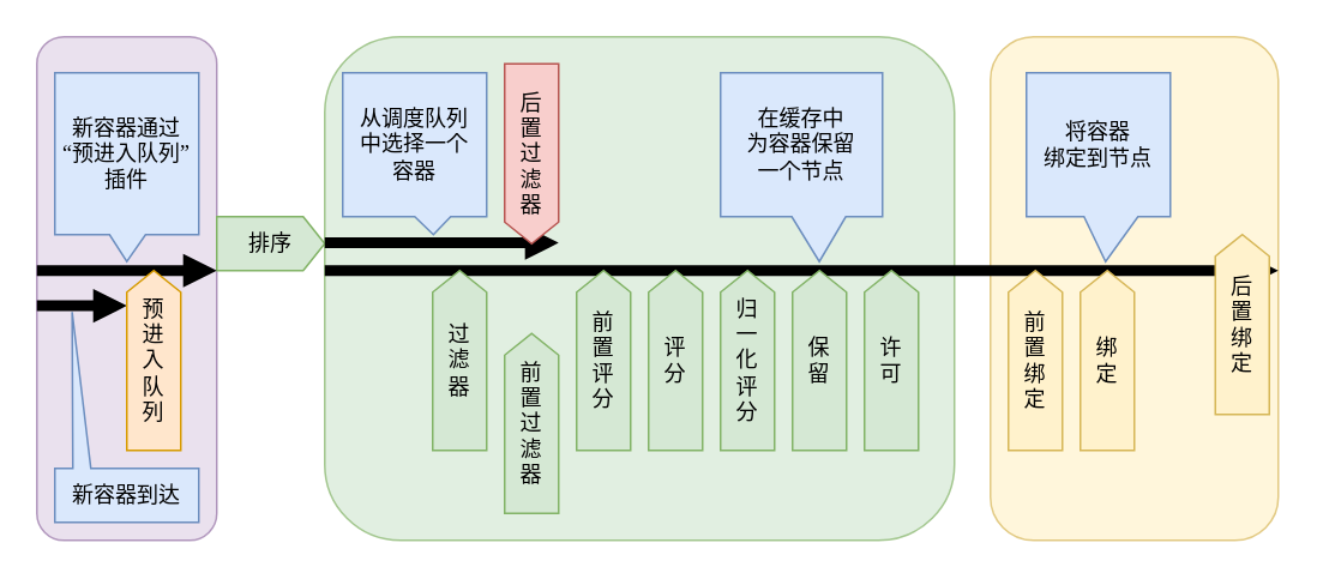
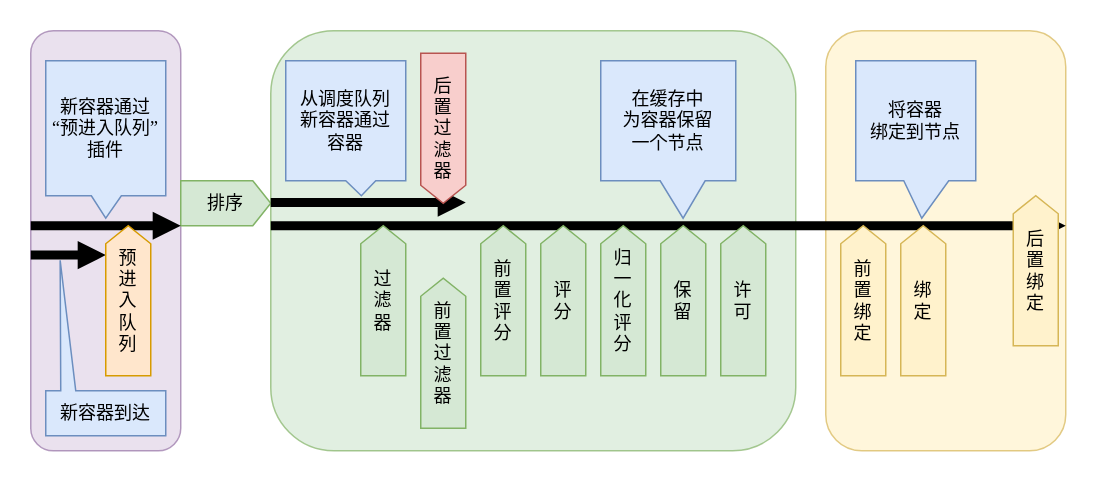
- <mxCell id="24" value="从调度队列&lt;br&gt;中选择一个&lt;br&gt;容器" style="shape=callout;whiteSpace=wrap;html=1;perimeter=calloutPerimeter;fillColor=#dae8fc;strokeColor=#6c8ebf;fontFamily=Times New Roman;size=10;position=0.5;position2=0.63;" vertex="1" parent="1"><mxGeometry x="190" y="40" width="80" height="90" as="geometry" /></mxCell>
+ <mxCell id="24" value="从调度队列&lt;br&gt;新容器通过&lt;br&gt;容器" style="shape=callout;whiteSpace=wrap;html=1;perimeter=calloutPerimeter;fillColor=#dae8fc;strokeColor=#6c8ebf;fontFamily=Times New Roman;size=10;position=0.5;position2=0.63;" vertex="1" parent="1"><mxGeometry x="190" y="40" width="80" height="90" as="geometry" /></mxCell>
